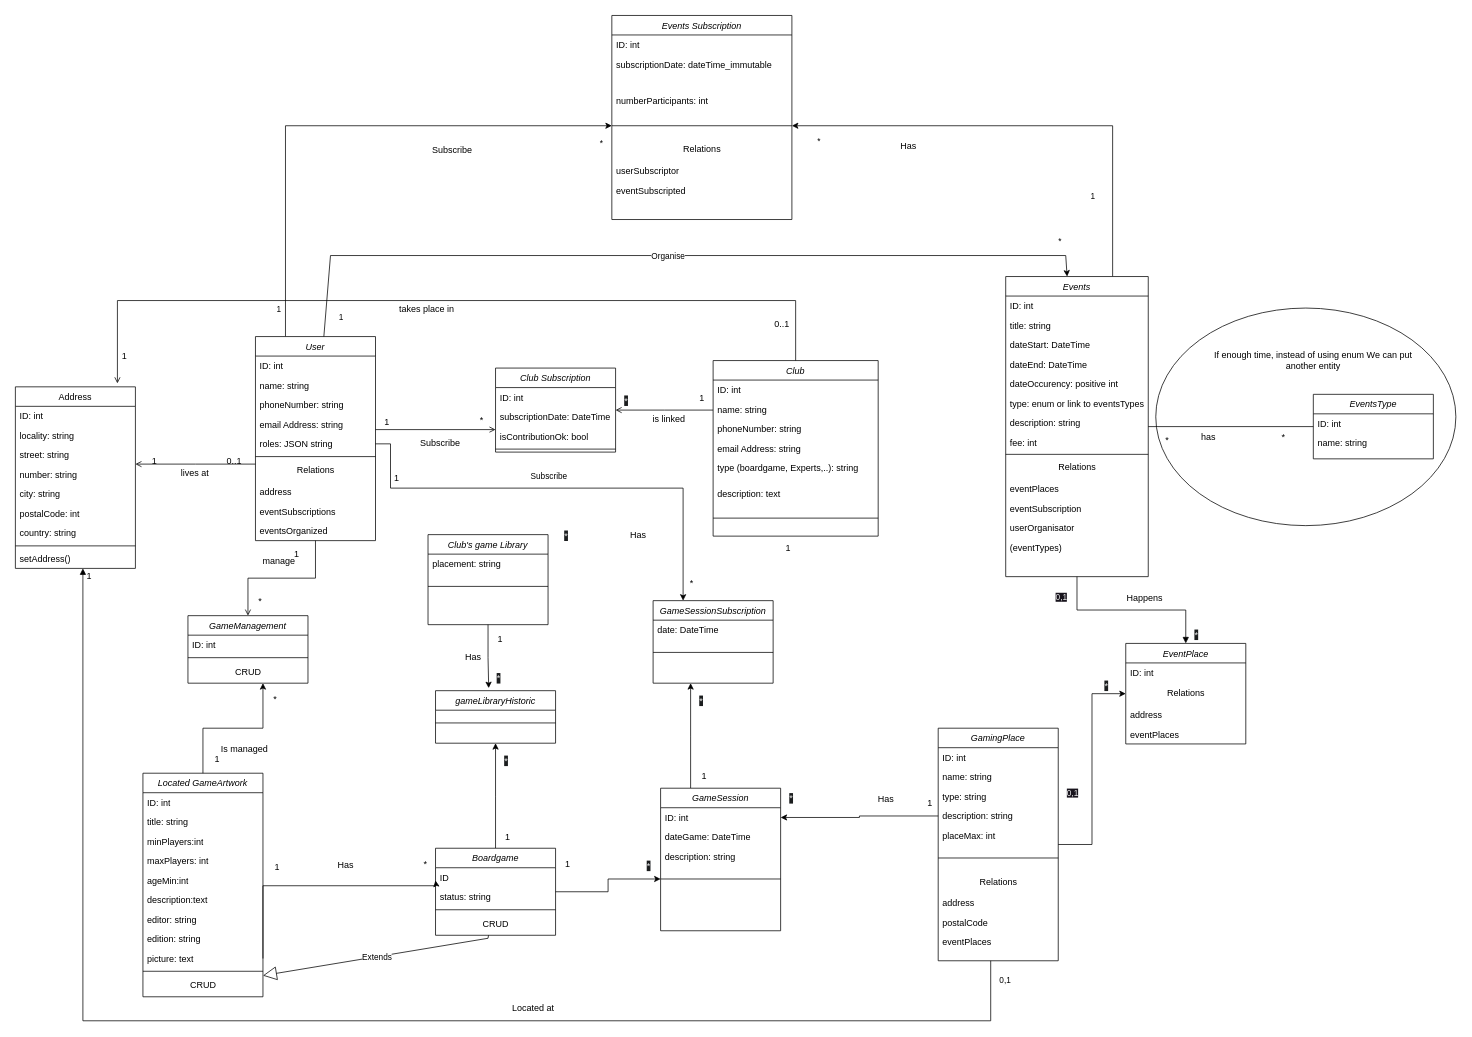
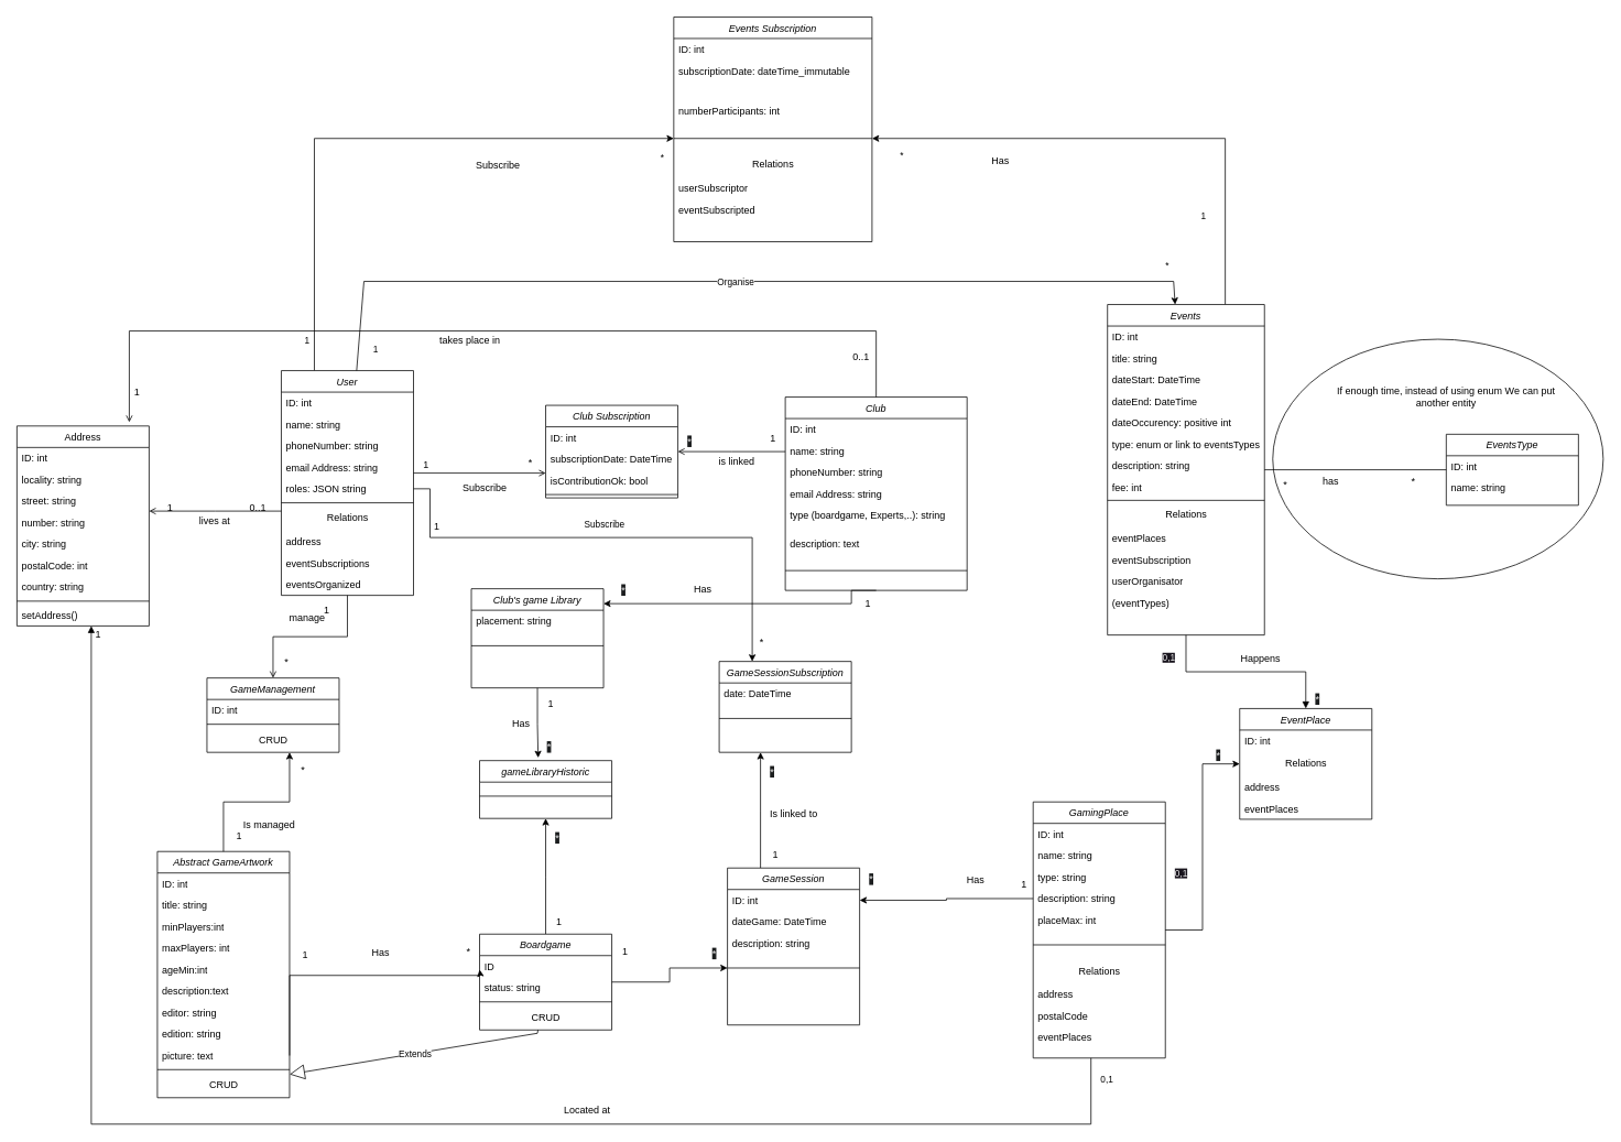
+ <mxCell id="37" style="edgeStyle=orthogonalEdgeStyle;rounded=0;orthogonalLoop=1;jettySize=auto;html=1;exitX=0.5;exitY=1;exitDx=0;exitDy=0;" parent="1" source="38" target="63" edge="1"><mxGeometry relative="1" as="geometry"><Array as="points"><mxPoint x="1030" y="730" /></Array></mxGeometry></mxCell>
+ <mxCell id="151" value="Is linked to" style="text;html=1;align=center;verticalAlign=middle;resizable=0;points=[];autosize=1;strokeColor=none;fillColor=none;" parent="1" vertex="1"><mxGeometry x="920" y="970" width="80" height="30" as="geometry" /></mxCell>
- <mxCell id="105" value="Located GameArtwork" style="swimlane;fontStyle=2;align=center;verticalAlign=top;childLayout=stackLayout;horizontal=1;startSize=26;horizontalStack=0;resizeParent=1;resizeLast=0;collapsible=1;marginBottom=0;rounded=0;shadow=0;strokeWidth=1;" parent="1" vertex="1"><mxGeometry x="190" y="1030" width="160" height="298" as="geometry"><mxRectangle x="230" y="140" width="160" height="26" as="alternateBounds" /></mxGeometry></mxCell>
+ <mxCell id="105" value="Abstract GameArtwork" style="swimlane;fontStyle=2;align=center;verticalAlign=top;childLayout=stackLayout;horizontal=1;startSize=26;horizontalStack=0;resizeParent=1;resizeLast=0;collapsible=1;marginBottom=0;rounded=0;shadow=0;strokeWidth=1;" parent="1" vertex="1"><mxGeometry x="190" y="1030" width="160" height="298" as="geometry"><mxRectangle x="230" y="140" width="160" height="26" as="alternateBounds" /></mxGeometry></mxCell>
